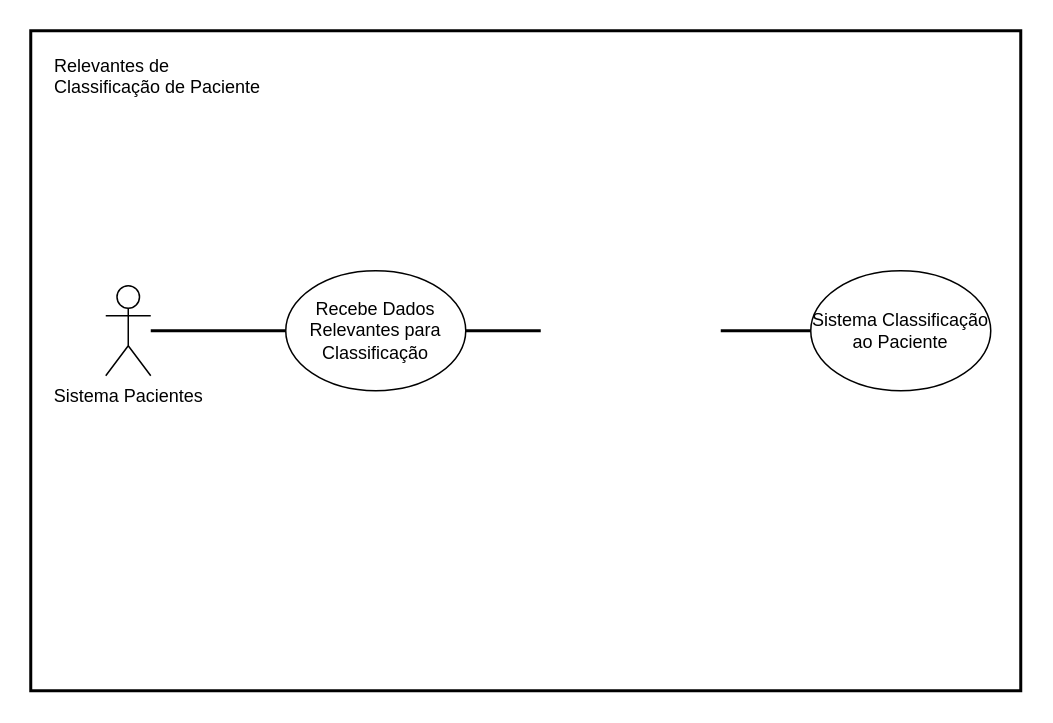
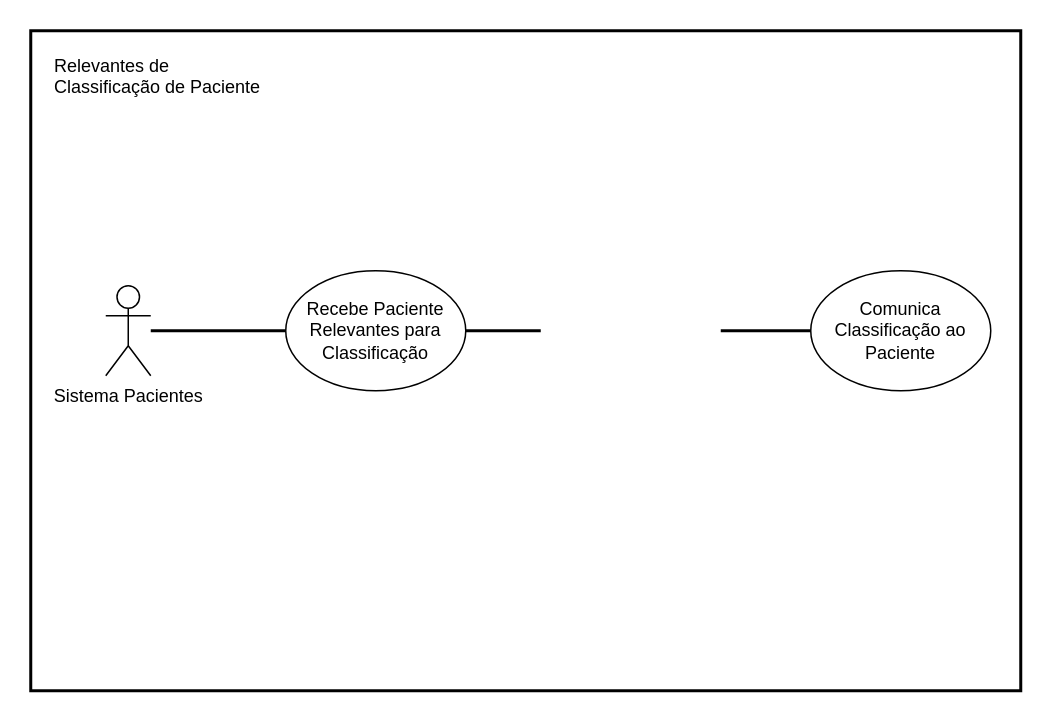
- <mxCell id="4" value="Recebe Dados Relevantes para Classificação" style="ellipse;whiteSpace=wrap;html=1;" vertex="1" parent="1"><mxGeometry x="190" y="180" width="120" height="80" as="geometry" /></mxCell>
+ <mxCell id="4" value="Recebe Paciente Relevantes para Classificação" style="ellipse;whiteSpace=wrap;html=1;" vertex="1" parent="1"><mxGeometry x="190" y="180" width="120" height="80" as="geometry" /></mxCell>
- <mxCell id="8" value="Sistema Classificação ao Paciente" style="ellipse;whiteSpace=wrap;html=1;" vertex="1" parent="1"><mxGeometry x="540" y="180" width="120" height="80" as="geometry" /></mxCell>
+ <mxCell id="8" value="Comunica Classificação ao Paciente" style="ellipse;whiteSpace=wrap;html=1;" vertex="1" parent="1"><mxGeometry x="540" y="180" width="120" height="80" as="geometry" /></mxCell>
